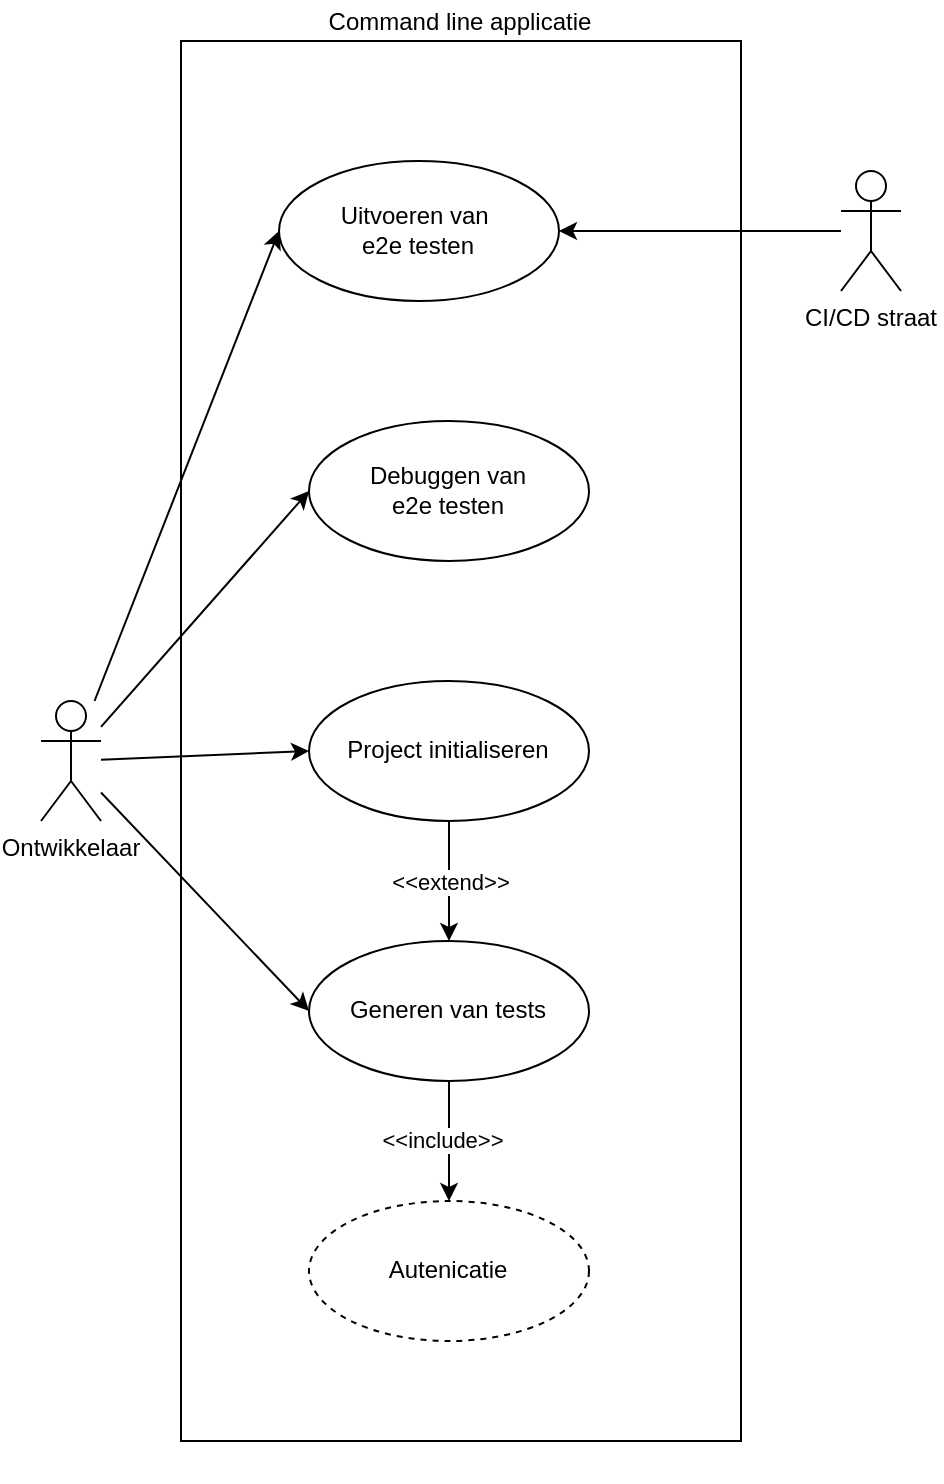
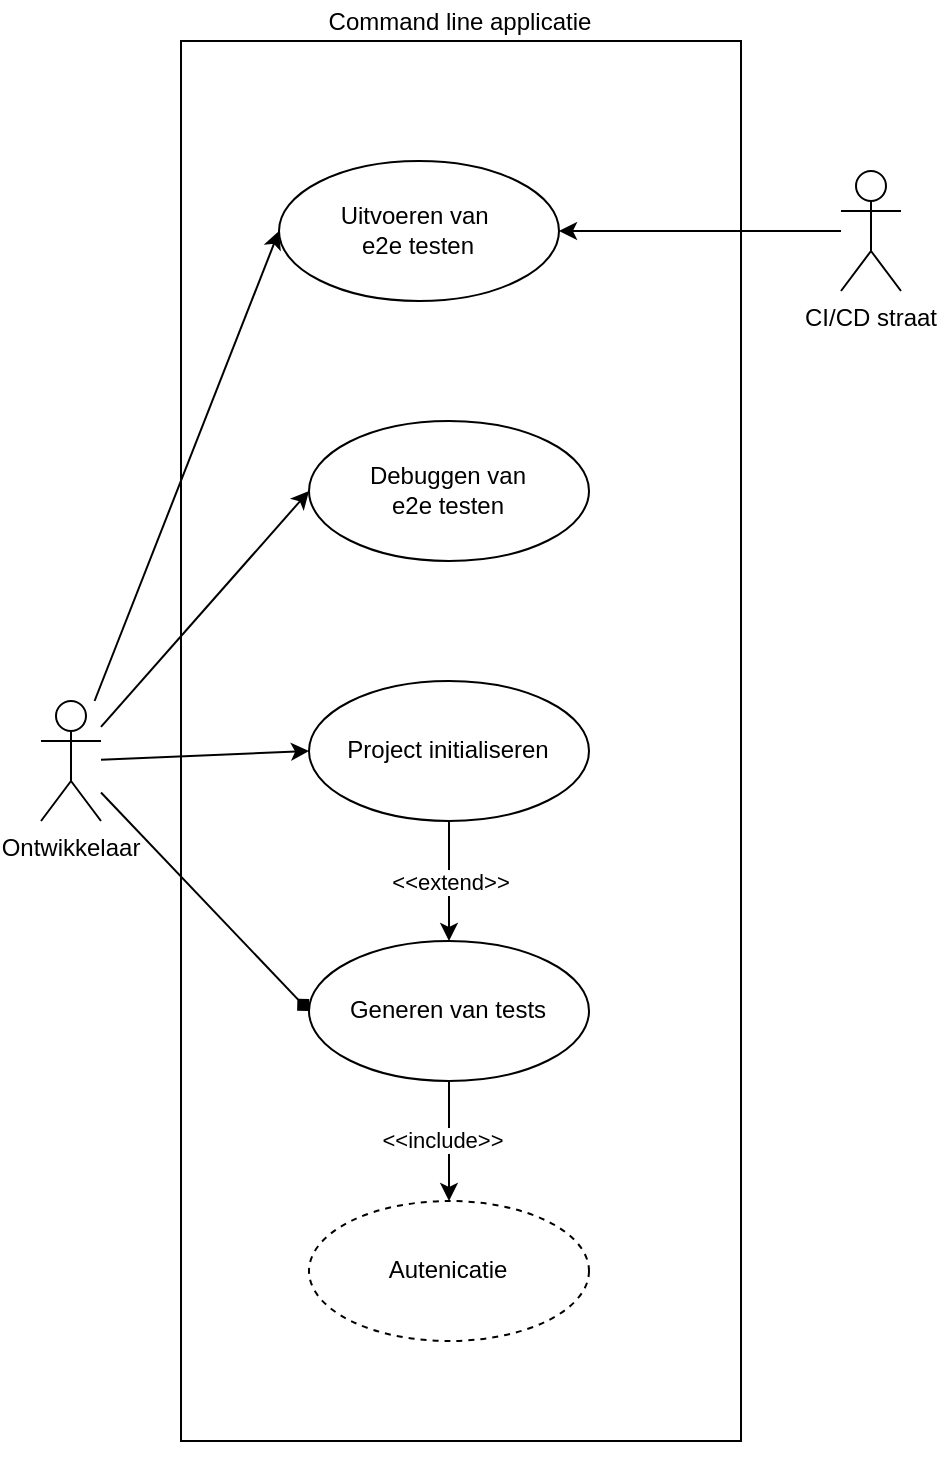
- <mxCell id="6" style="rounded=0;orthogonalLoop=1;jettySize=auto;html=1;entryX=0;entryY=0.5;entryDx=0;entryDy=0;" parent="1" source="7" target="10" edge="1"><mxGeometry relative="1" as="geometry" /></mxCell>
+ <mxCell id="6" style="rounded=0;orthogonalLoop=1;jettySize=auto;html=1;entryX=0;entryY=0.5;entryDx=0;entryDy=0;endArrow=diamond;" parent="1" source="7" target="10" edge="1"><mxGeometry relative="1" as="geometry" /></mxCell>
